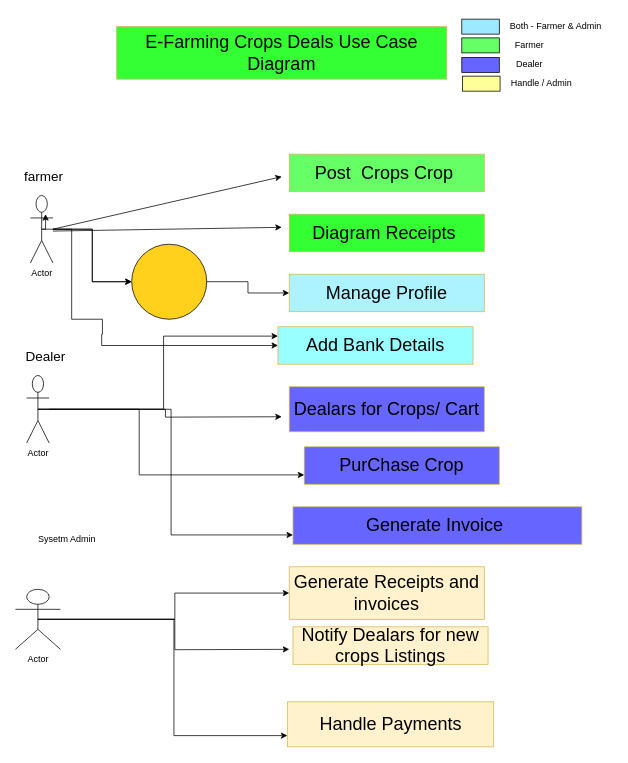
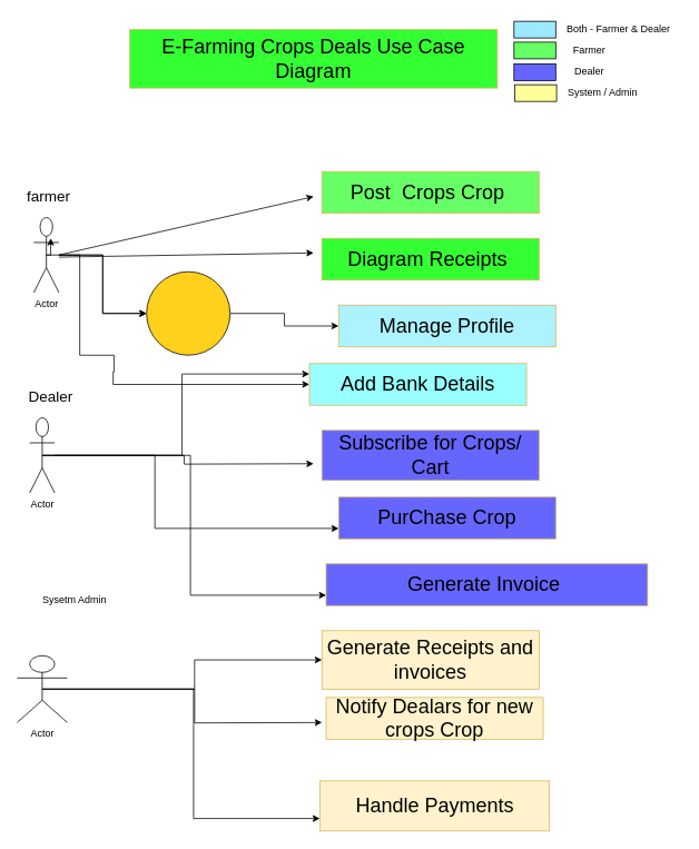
- <mxCell id="28" value="Both - Farmer &amp;amp; Admin" style="text;html=1;align=center;verticalAlign=middle;resizable=0;points=[];autosize=1;strokeColor=none;fillColor=none;" vertex="1" parent="1"><mxGeometry x="665" y="20" width="150" height="30" as="geometry" /></mxCell>
+ <mxCell id="28" value="Both - Farmer &amp;amp; Dealer" style="text;html=1;align=center;verticalAlign=middle;resizable=0;points=[];autosize=1;strokeColor=none;fillColor=none;" vertex="1" parent="1"><mxGeometry x="665" y="20" width="150" height="30" as="geometry" /></mxCell>
- <mxCell id="34" value="Handle / Admin" style="text;html=1;align=center;verticalAlign=middle;resizable=0;points=[];autosize=1;strokeColor=none;fillColor=none;" vertex="1" parent="1"><mxGeometry x="666" y="96" width="110" height="30" as="geometry" /></mxCell>
+ <mxCell id="34" value="System / Admin" style="text;html=1;align=center;verticalAlign=middle;resizable=0;points=[];autosize=1;strokeColor=none;fillColor=none;" vertex="1" parent="1"><mxGeometry x="666" y="96" width="110" height="30" as="geometry" /></mxCell>
- <mxCell id="12" value="&lt;font style=&quot;font-size: 24px;&quot;&gt;Manage Profile&lt;/font&gt;" style="text;html=1;align=center;verticalAlign=middle;whiteSpace=wrap;rounded=0;fillColor=#ADF3FF;strokeColor=light-dark(#D6B656,#06FF6E);" vertex="1" parent="1"><mxGeometry x="385" y="365" width="260" height="50" as="geometry" /></mxCell>
+ <mxCell id="12" value="&lt;font style=&quot;font-size: 24px;&quot;&gt;Manage Profile&lt;/font&gt;" style="text;html=1;align=center;verticalAlign=middle;whiteSpace=wrap;rounded=0;fillColor=#ADF3FF;strokeColor=light-dark(#D6B656,#06FF6E);" vertex="1" parent="1"><mxGeometry x="405" y="365" width="260" height="50" as="geometry" /></mxCell>
- <mxCell id="15" value="&lt;font style=&quot;font-size: 24px;&quot;&gt;Dealars for Crops/ Cart&lt;/font&gt;" style="text;html=1;align=center;verticalAlign=middle;whiteSpace=wrap;rounded=0;fillColor=#6666FF;strokeColor=light-dark(#D6B656,#06FF6E);" vertex="1" parent="1"><mxGeometry x="385" y="515" width="260" height="60" as="geometry" /></mxCell>
+ <mxCell id="15" value="&lt;font style=&quot;font-size: 24px;&quot;&gt;Subscribe for Crops/ Cart&lt;/font&gt;" style="text;html=1;align=center;verticalAlign=middle;whiteSpace=wrap;rounded=0;fillColor=#6666FF;strokeColor=light-dark(#D6B656,#06FF6E);" vertex="1" parent="1"><mxGeometry x="385" y="515" width="260" height="60" as="geometry" /></mxCell>
- <mxCell id="24" value="&lt;font style=&quot;font-size: 24px;&quot;&gt;Notify Dealars for new crops Listings&lt;/font&gt;" style="text;html=1;align=center;verticalAlign=middle;whiteSpace=wrap;rounded=0;fillColor=#fff2cc;strokeColor=light-dark(#D6B656,#06FF6E);" vertex="1" parent="1"><mxGeometry x="390" y="835" width="260" height="50" as="geometry" /></mxCell>
+ <mxCell id="24" value="&lt;font style=&quot;font-size: 24px;&quot;&gt;Notify Dealars for new crops Crop&lt;/font&gt;" style="text;html=1;align=center;verticalAlign=middle;whiteSpace=wrap;rounded=0;fillColor=#fff2cc;strokeColor=light-dark(#D6B656,#06FF6E);" vertex="1" parent="1"><mxGeometry x="390" y="835" width="260" height="50" as="geometry" /></mxCell>
